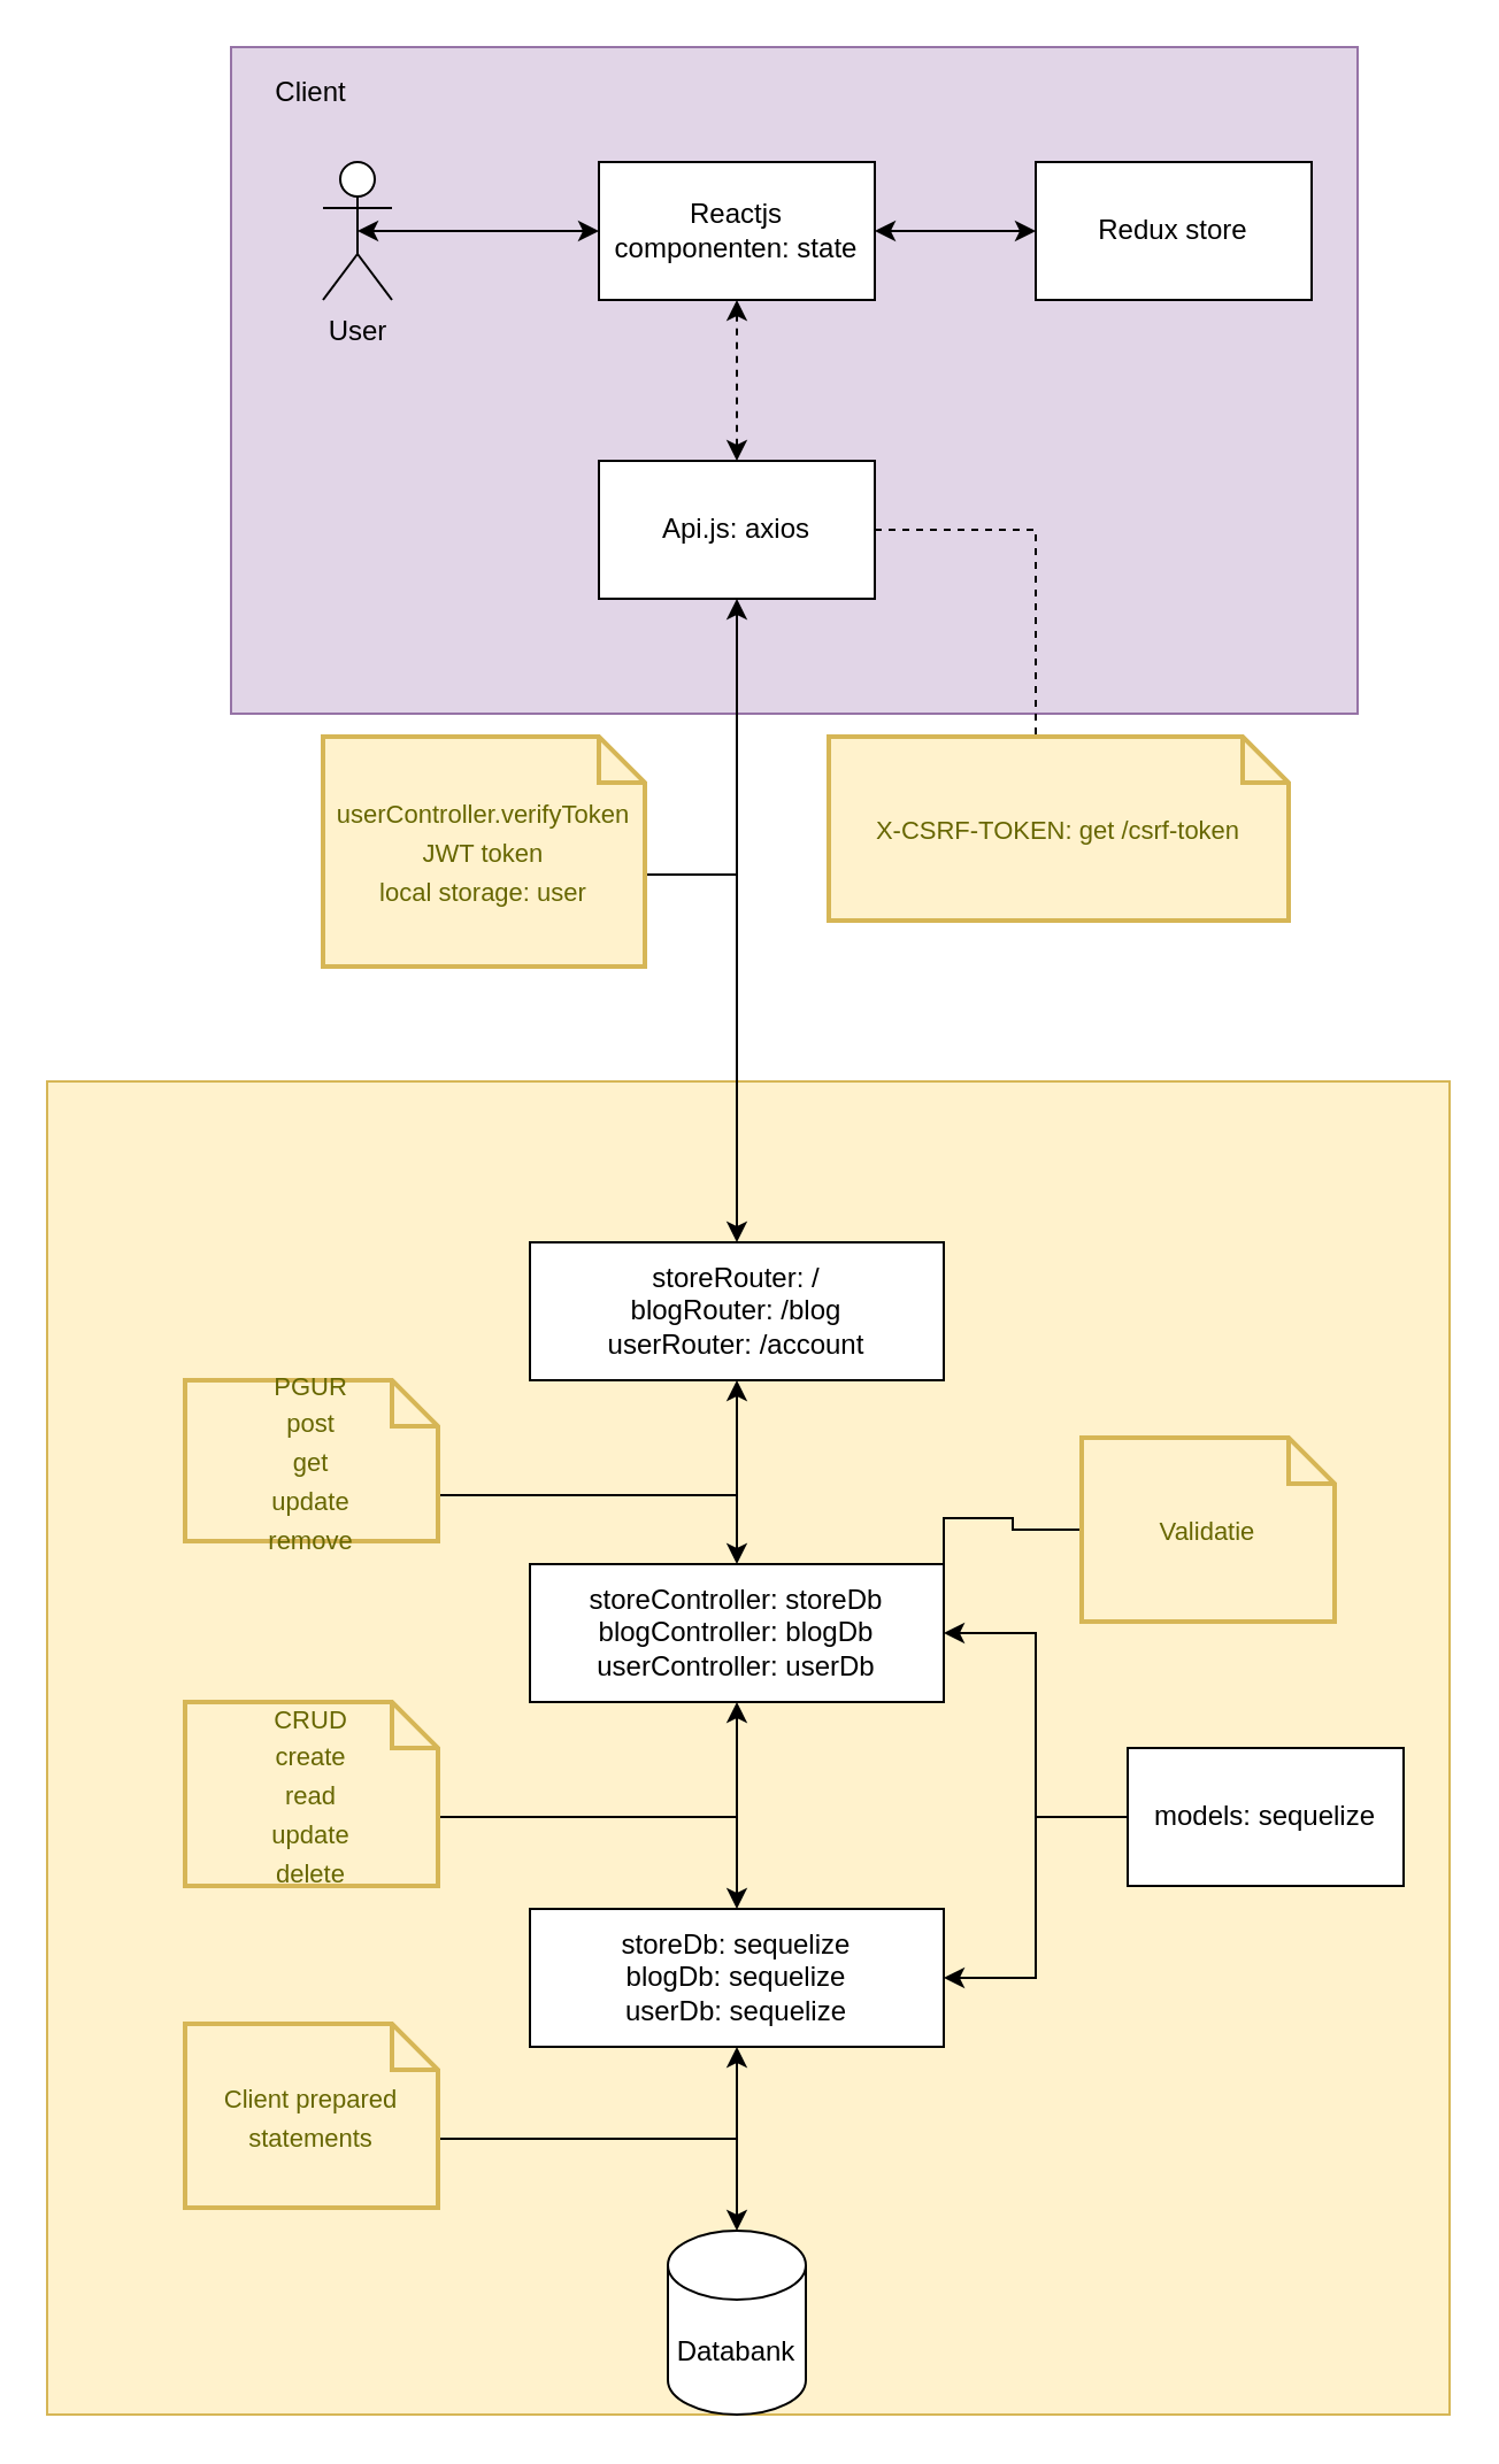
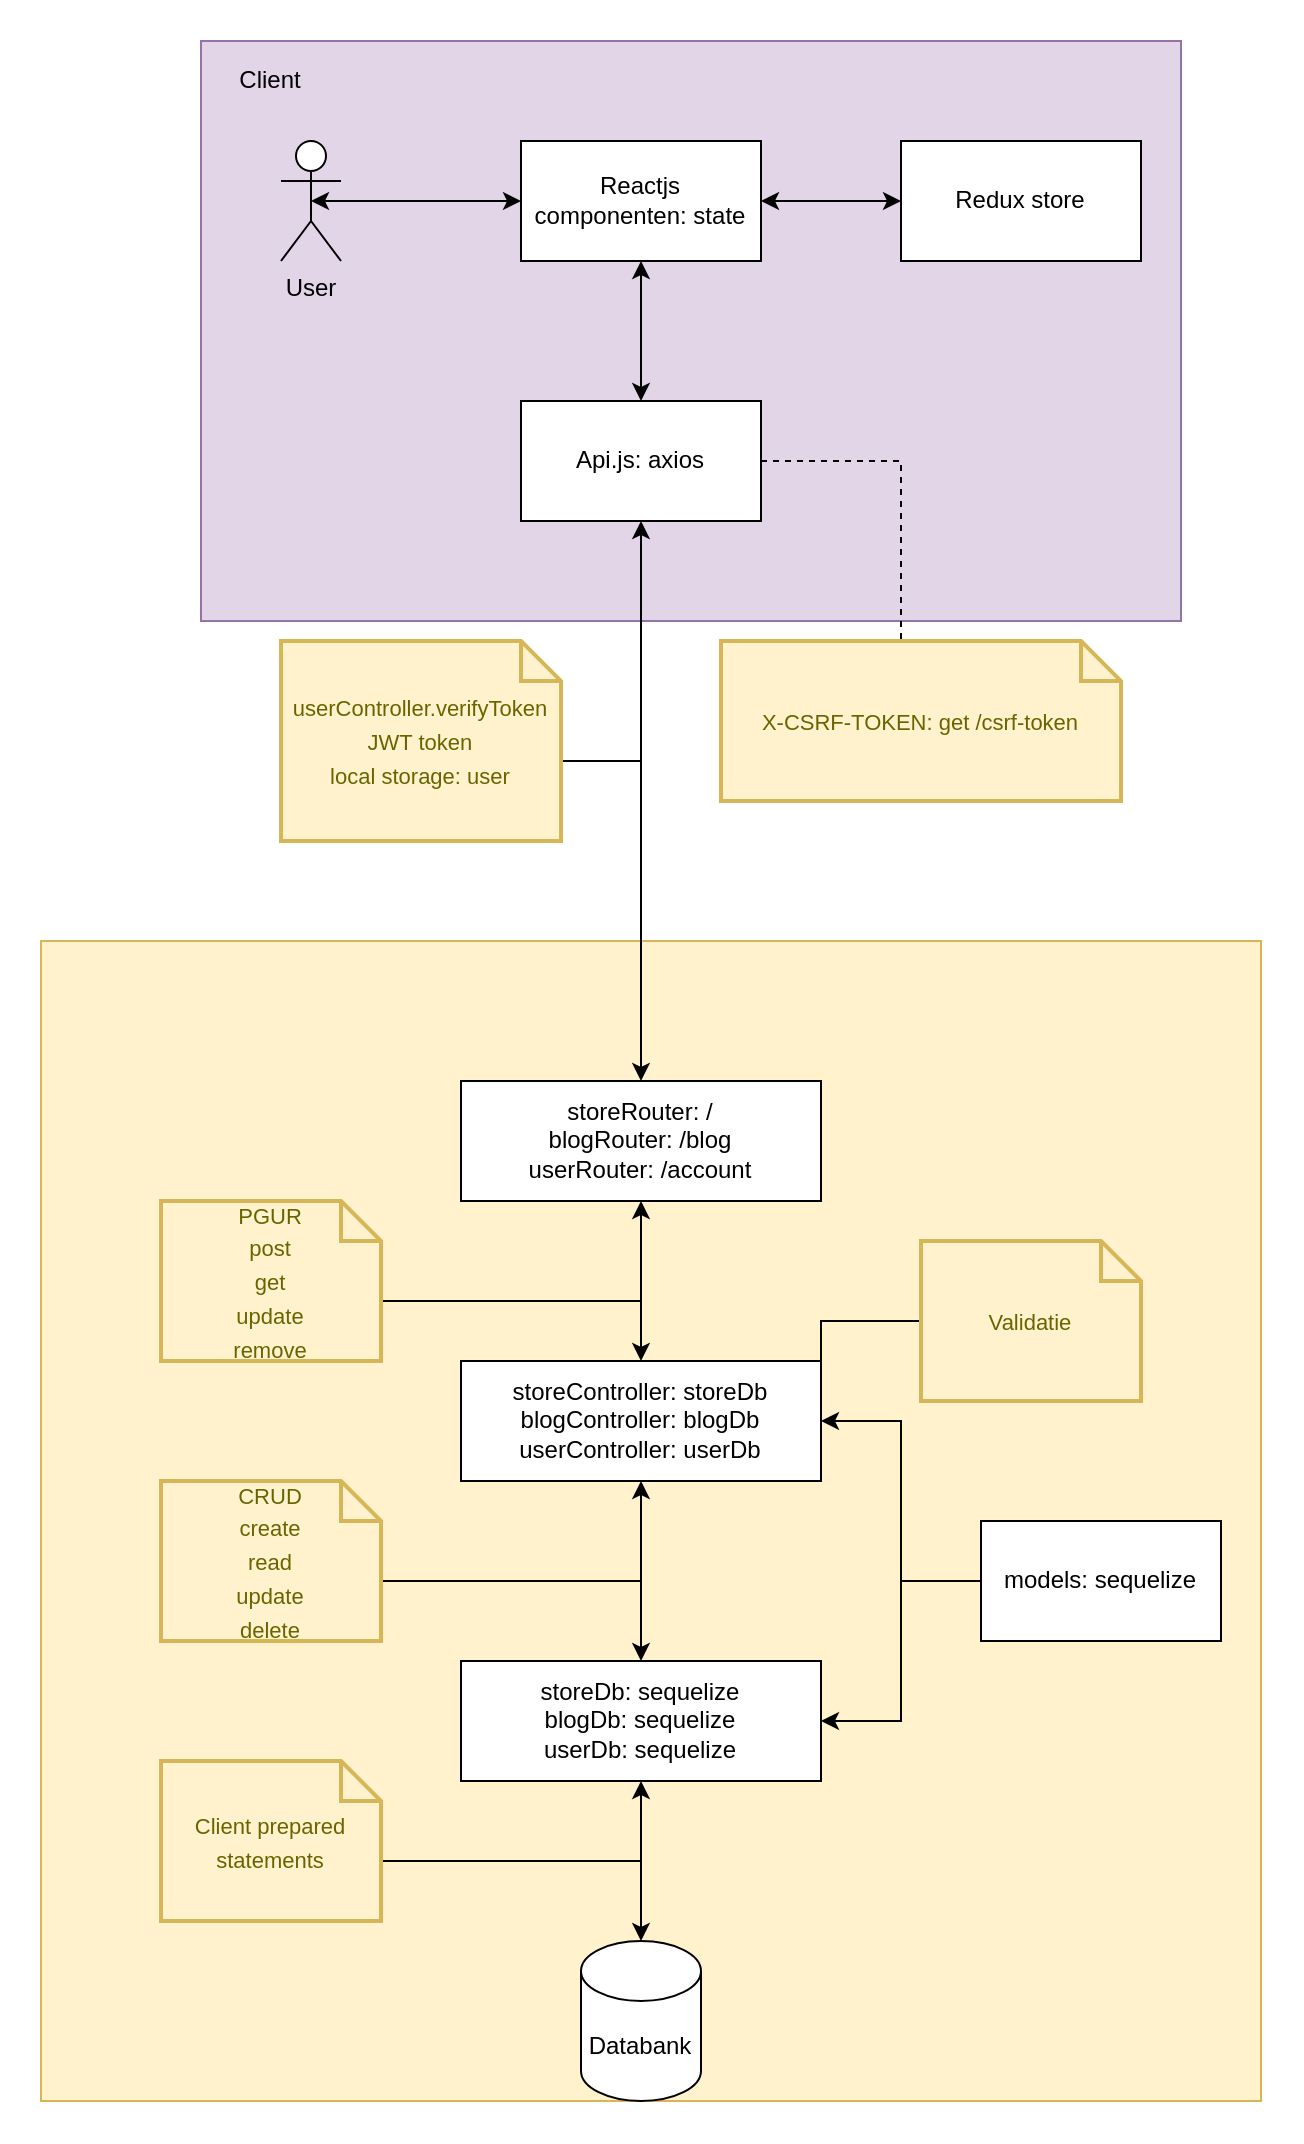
- <mxCell id="21" style="edgeStyle=orthogonalEdgeStyle;rounded=0;orthogonalLoop=1;jettySize=auto;html=1;exitX=0.5;exitY=1;exitDx=0;exitDy=0;entryX=0.5;entryY=0;entryDx=0;entryDy=0;startArrow=classic;startFill=1;endArrow=classic;endFill=1;dashed=1;" edge="1" parent="1" source="22" target="25"><mxGeometry relative="1" as="geometry" /></mxCell>
+ <mxCell id="21" style="edgeStyle=orthogonalEdgeStyle;rounded=0;orthogonalLoop=1;jettySize=auto;html=1;exitX=0.5;exitY=1;exitDx=0;exitDy=0;entryX=0.5;entryY=0;entryDx=0;entryDy=0;startArrow=classic;startFill=1;endArrow=classic;endFill=1;" edge="1" parent="1" source="22" target="25"><mxGeometry relative="1" as="geometry" /></mxCell>
- <mxCell id="17" value="&lt;span style=&quot;font-size: 11px&quot;&gt;PGUR&lt;br&gt;post&lt;br&gt;get&lt;br&gt;update&lt;br&gt;remove&lt;br&gt;&lt;/span&gt;" style="shape=note;strokeWidth=2;fontSize=14;size=20;whiteSpace=wrap;html=1;fillColor=#fff2cc;strokeColor=#d6b656;fontColor=#666600;" vertex="1" parent="1"><mxGeometry x="80" y="600" width="110" height="70" as="geometry" /></mxCell>
+ <mxCell id="17" value="&lt;span style=&quot;font-size: 11px&quot;&gt;PGUR&lt;br&gt;post&lt;br&gt;get&lt;br&gt;update&lt;br&gt;remove&lt;br&gt;&lt;/span&gt;" style="shape=note;strokeWidth=2;fontSize=14;size=20;whiteSpace=wrap;html=1;fillColor=#fff2cc;strokeColor=#d6b656;fontColor=#666600;" vertex="1" parent="1"><mxGeometry x="80" y="600" width="110" height="80" as="geometry" /></mxCell>
- <mxCell id="34" value="&lt;font style=&quot;font-size: 11px&quot;&gt;Validatie&lt;/font&gt;" style="shape=note;strokeWidth=2;fontSize=14;size=20;whiteSpace=wrap;html=1;fillColor=#fff2cc;strokeColor=#d6b656;fontColor=#666600;" vertex="1" parent="1"><mxGeometry x="470" y="625" width="110" height="80" as="geometry" /></mxCell>
+ <mxCell id="34" value="&lt;font style=&quot;font-size: 11px&quot;&gt;Validatie&lt;/font&gt;" style="shape=note;strokeWidth=2;fontSize=14;size=20;whiteSpace=wrap;html=1;fillColor=#fff2cc;strokeColor=#d6b656;fontColor=#666600;" vertex="1" parent="1"><mxGeometry x="460" y="620" width="110" height="80" as="geometry" /></mxCell>
